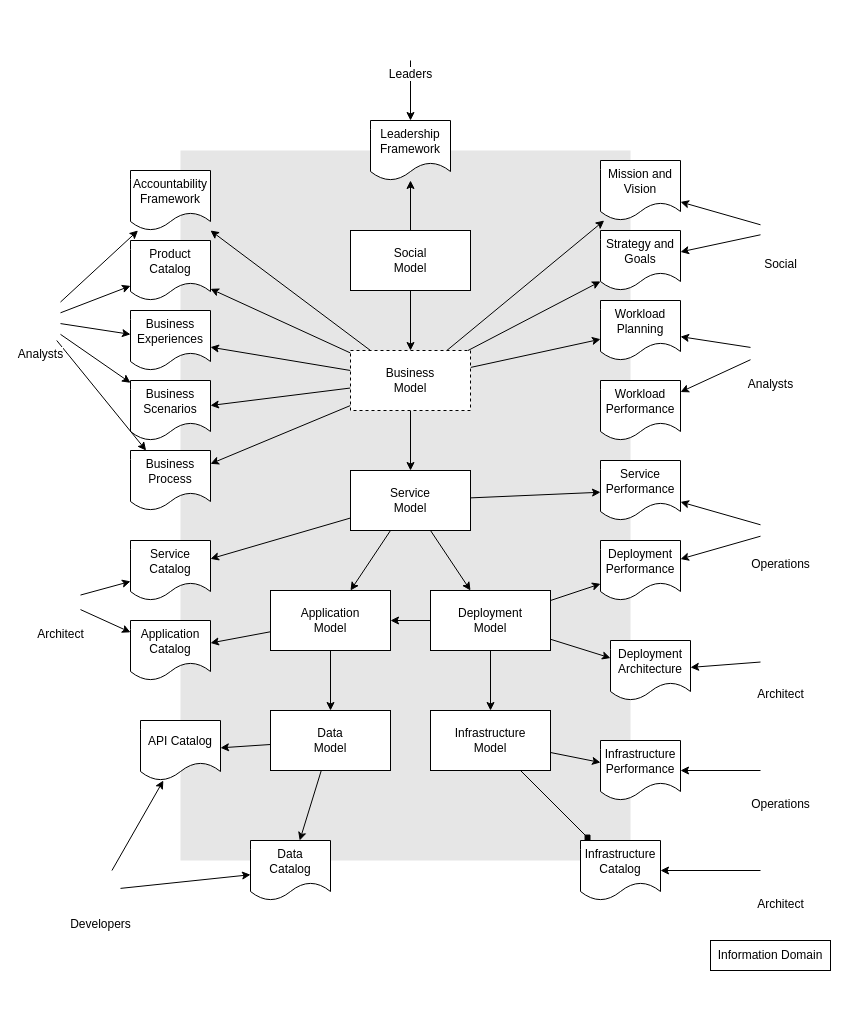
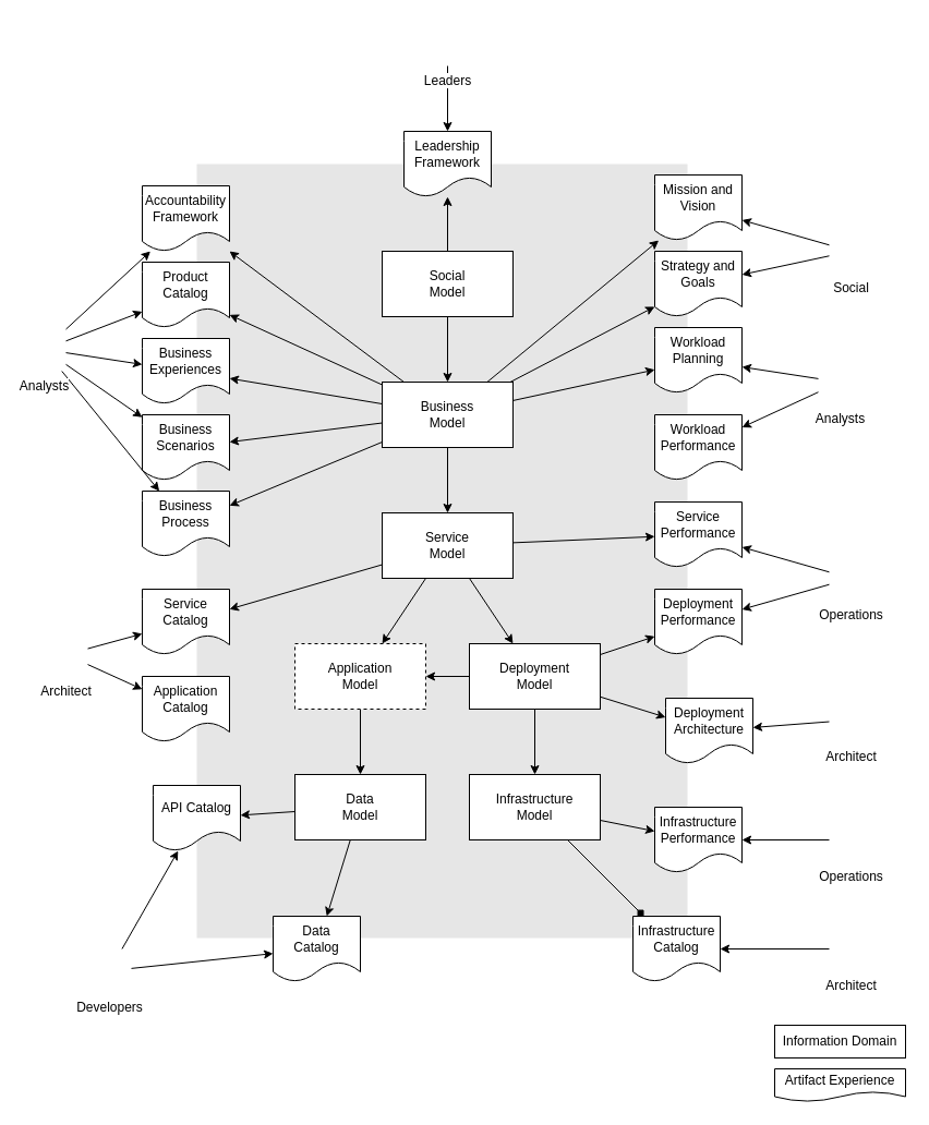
- <mxCell id="9" value="&lt;div&gt;Business&lt;/div&gt;&lt;div&gt;Model&lt;br&gt;&lt;/div&gt;" style="rounded=0;whiteSpace=wrap;html=1;dashed=1;" parent="1" vertex="1"><mxGeometry x="350" y="350" width="120" height="60" as="geometry" /></mxCell>
+ <mxCell id="9" value="&lt;div&gt;Business&lt;/div&gt;&lt;div&gt;Model&lt;br&gt;&lt;/div&gt;" style="rounded=0;whiteSpace=wrap;html=1;" parent="1" vertex="1"><mxGeometry x="350" y="350" width="120" height="60" as="geometry" /></mxCell>
- <mxCell id="17" value="&lt;div&gt;Application&lt;/div&gt;&lt;div&gt;Model&lt;br&gt;&lt;/div&gt;" style="rounded=0;whiteSpace=wrap;html=1;" parent="1" vertex="1"><mxGeometry x="270" y="590" width="120" height="60" as="geometry" /></mxCell>
+ <mxCell id="17" value="&lt;div&gt;Application&lt;/div&gt;&lt;div&gt;Model&lt;br&gt;&lt;/div&gt;" style="rounded=0;whiteSpace=wrap;html=1;dashed=1;" parent="1" vertex="1"><mxGeometry x="270" y="590" width="120" height="60" as="geometry" /></mxCell>
- <mxCell id="16" style="edgeStyle=none;rounded=0;orthogonalLoop=1;jettySize=auto;html=1;" parent="1" source="17" target="31" edge="1"><mxGeometry relative="1" as="geometry" /></mxCell>
+ <mxCell id="70" value="Artifact Experience" style="shape=document;whiteSpace=wrap;html=1;boundedLbl=1;fillColor=#ffffff;" parent="1" vertex="1"><mxGeometry x="710" y="980" width="120" height="30" as="geometry" /></mxCell>
